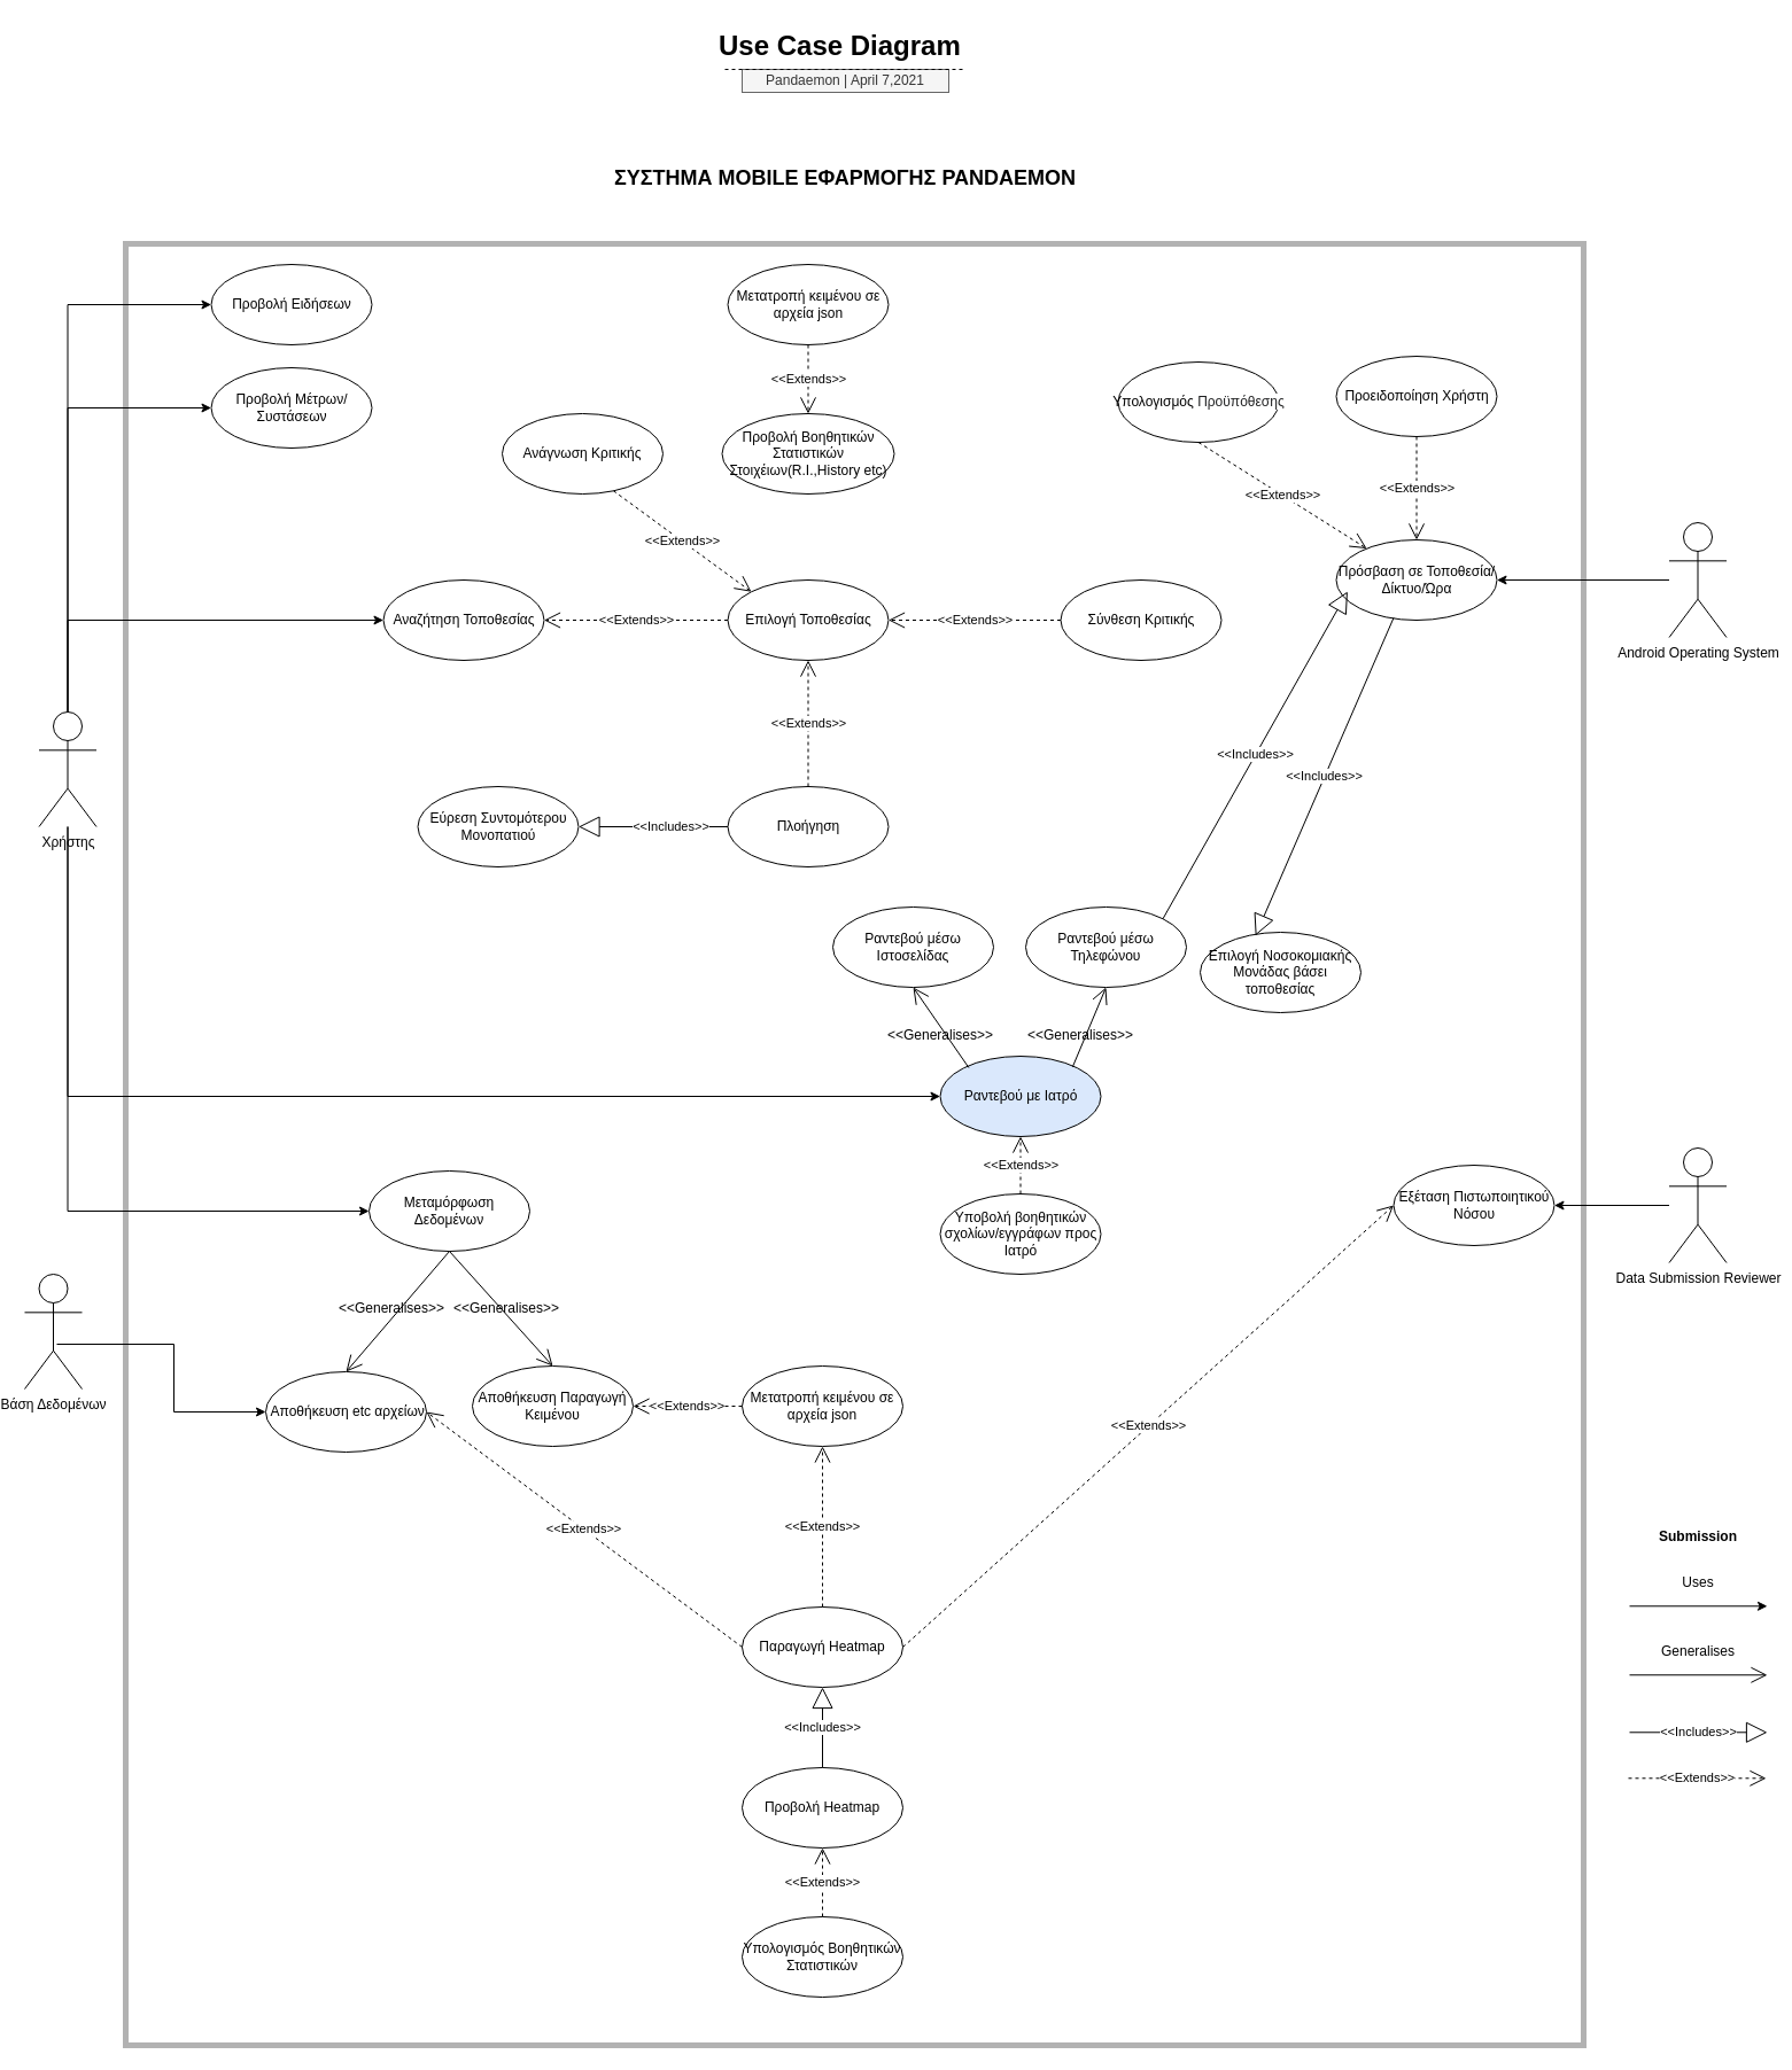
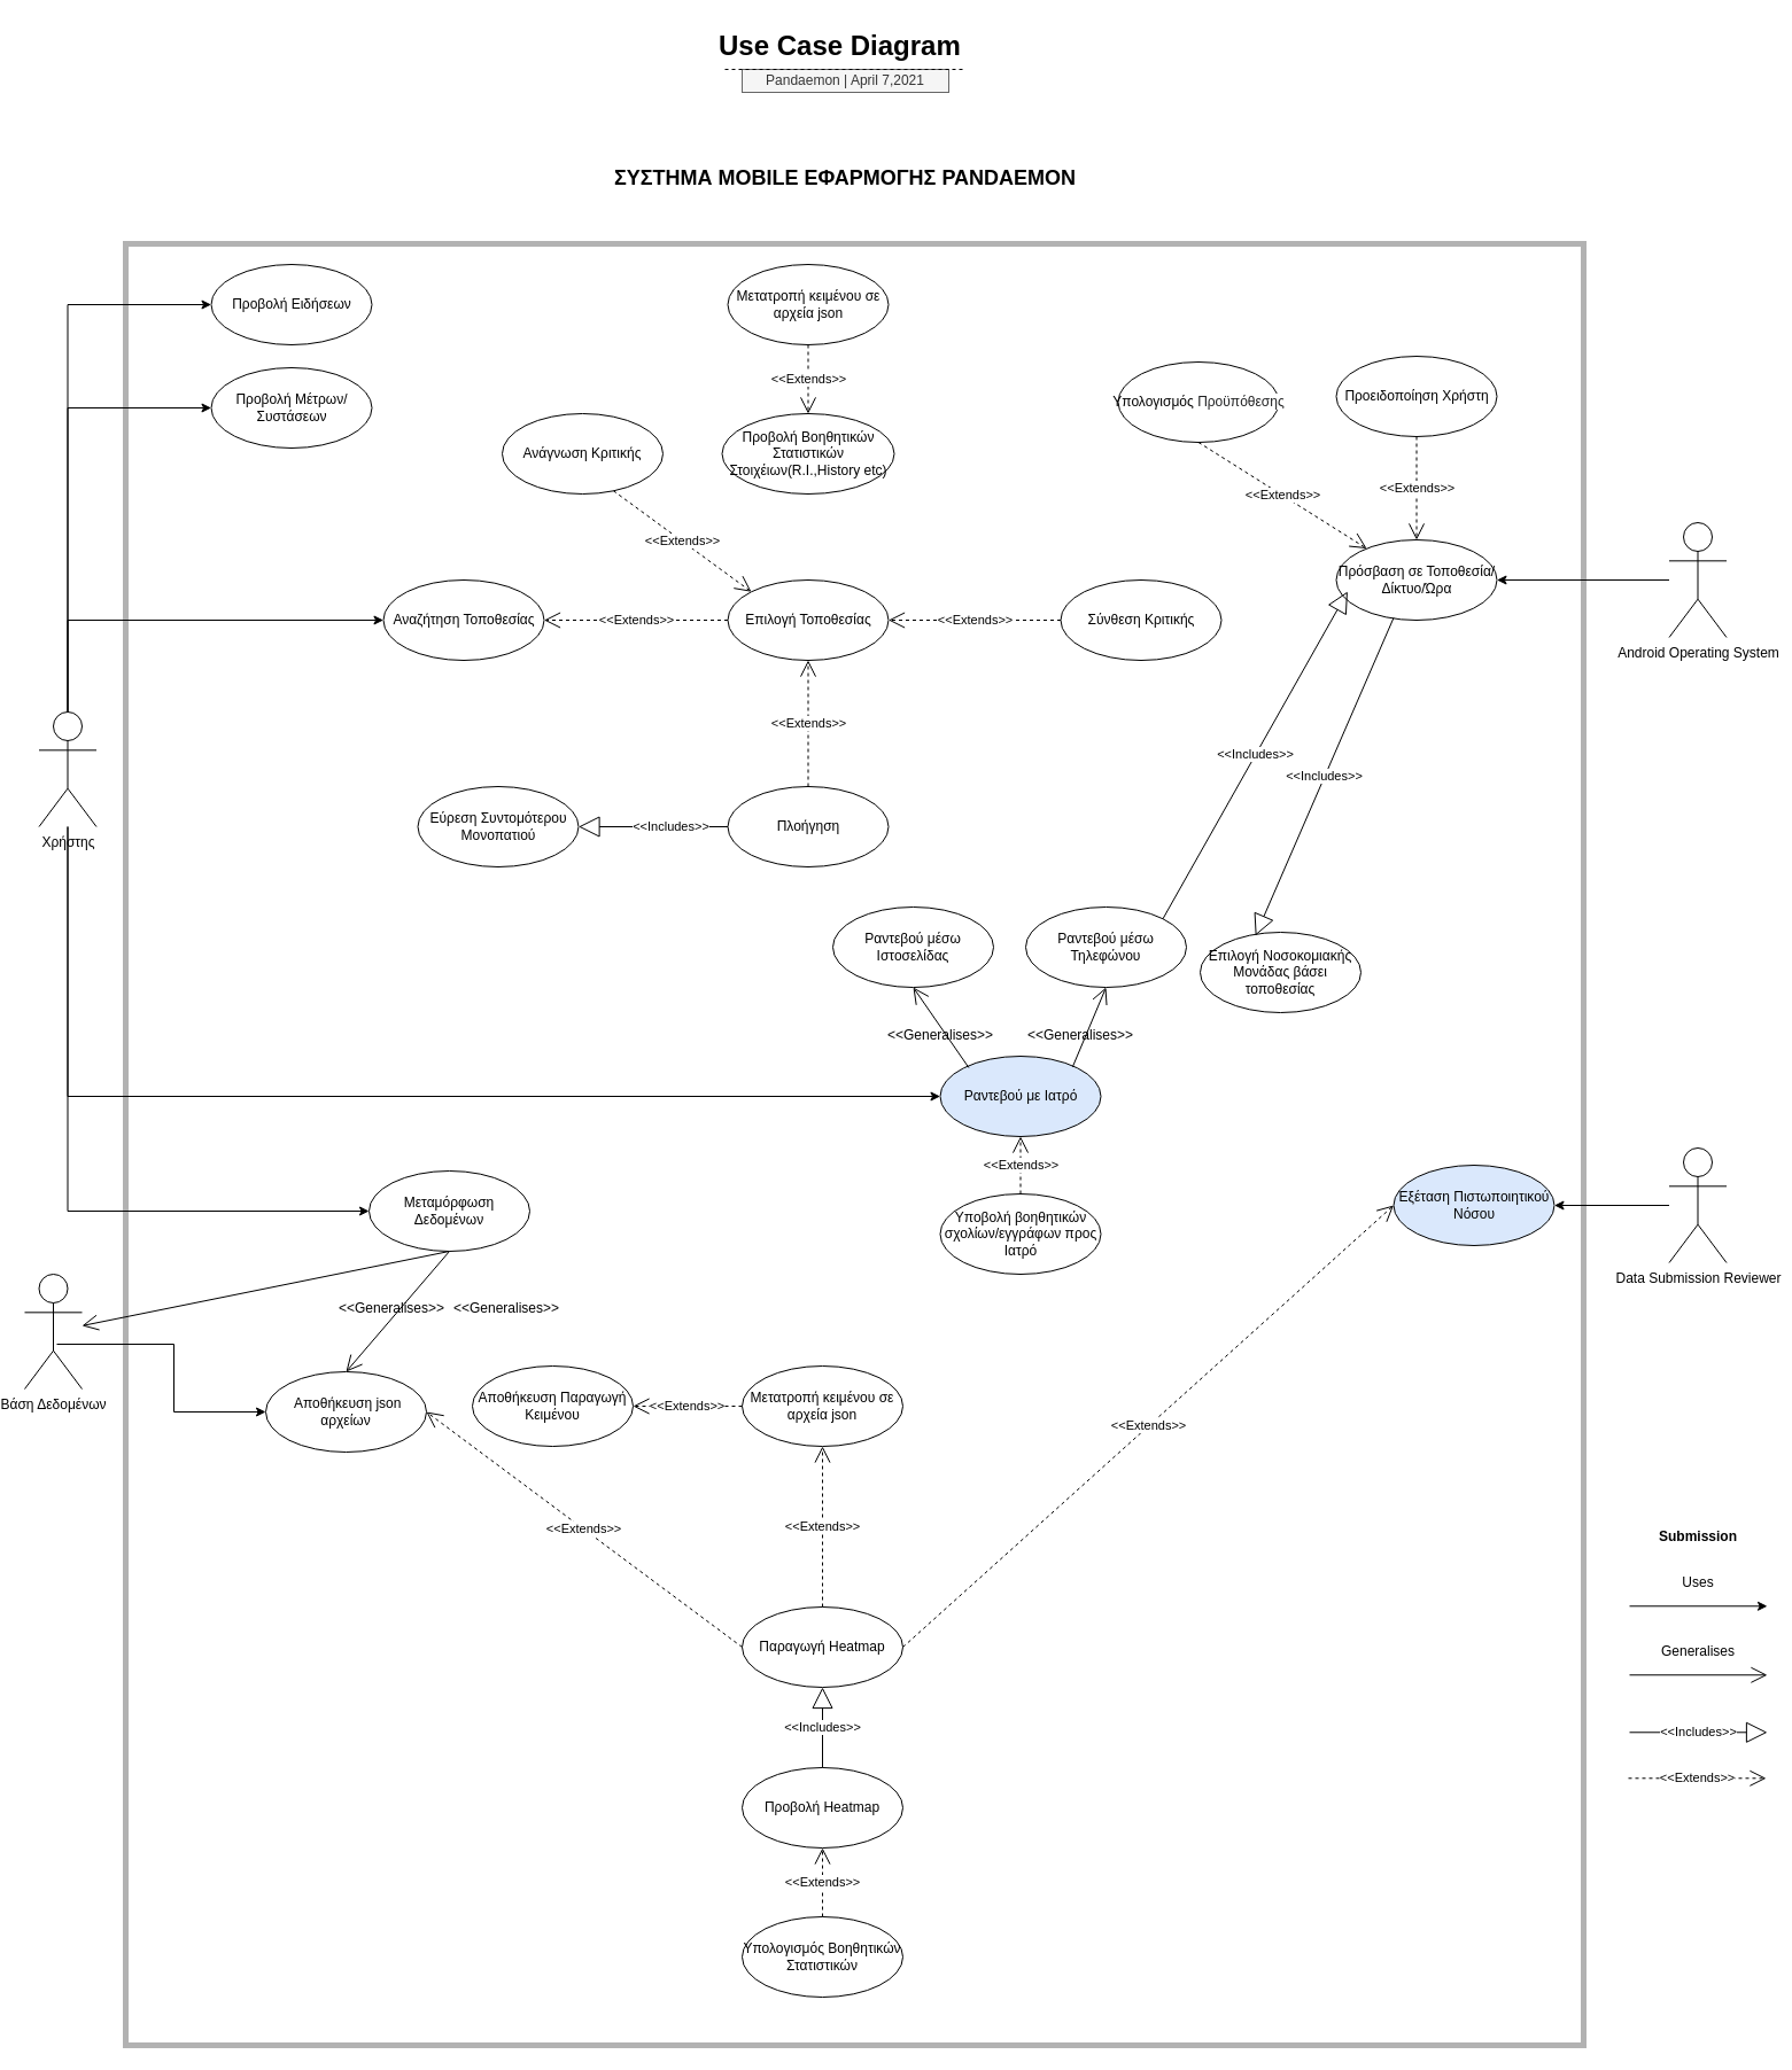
- <mxCell id="10" value="Εξέταση Πιστωποιητικού Νόσου" style="ellipse;whiteSpace=wrap;html=1;" parent="1" vertex="1"><mxGeometry x="1212.5" y="1015" width="140" height="70" as="geometry" /></mxCell>
+ <mxCell id="10" value="Εξέταση Πιστωποιητικού Νόσου" style="ellipse;whiteSpace=wrap;html=1;fillColor=#dae8fc;" parent="1" vertex="1"><mxGeometry x="1212.5" y="1015" width="140" height="70" as="geometry" /></mxCell>
- <mxCell id="46" value="" style="endArrow=open;endFill=1;endSize=12;html=1;fontFamily=Helvetica;exitX=0.5;exitY=1;exitDx=0;exitDy=0;entryX=0.5;entryY=0;entryDx=0;entryDy=0;" parent="1" source="42" target="43" edge="1"><mxGeometry width="160" relative="1" as="geometry"><mxPoint x="685" y="1129.5" as="sourcePoint" /><mxPoint x="780" y="1210" as="targetPoint" /></mxGeometry></mxCell>
+ <mxCell id="46" value="" style="endArrow=open;endFill=1;endSize=12;html=1;fontFamily=Helvetica;exitX=0.5;exitY=1;exitDx=0;exitDy=0;" parent="1" source="42" target="24" edge="1"><mxGeometry width="160" relative="1" as="geometry"><mxPoint x="685" y="1129.5" as="sourcePoint" /><mxPoint x="780" y="1210" as="targetPoint" /></mxGeometry></mxCell>
- <mxCell id="28" value="&amp;nbsp;Αποθήκευση etc αρχείων" style="ellipse;whiteSpace=wrap;html=1;" parent="1" vertex="1"><mxGeometry x="230" y="1195" width="140" height="70" as="geometry" /></mxCell>
+ <mxCell id="28" value="&amp;nbsp;Αποθήκευση json αρχείων" style="ellipse;whiteSpace=wrap;html=1;" parent="1" vertex="1"><mxGeometry x="230" y="1195" width="140" height="70" as="geometry" /></mxCell>
